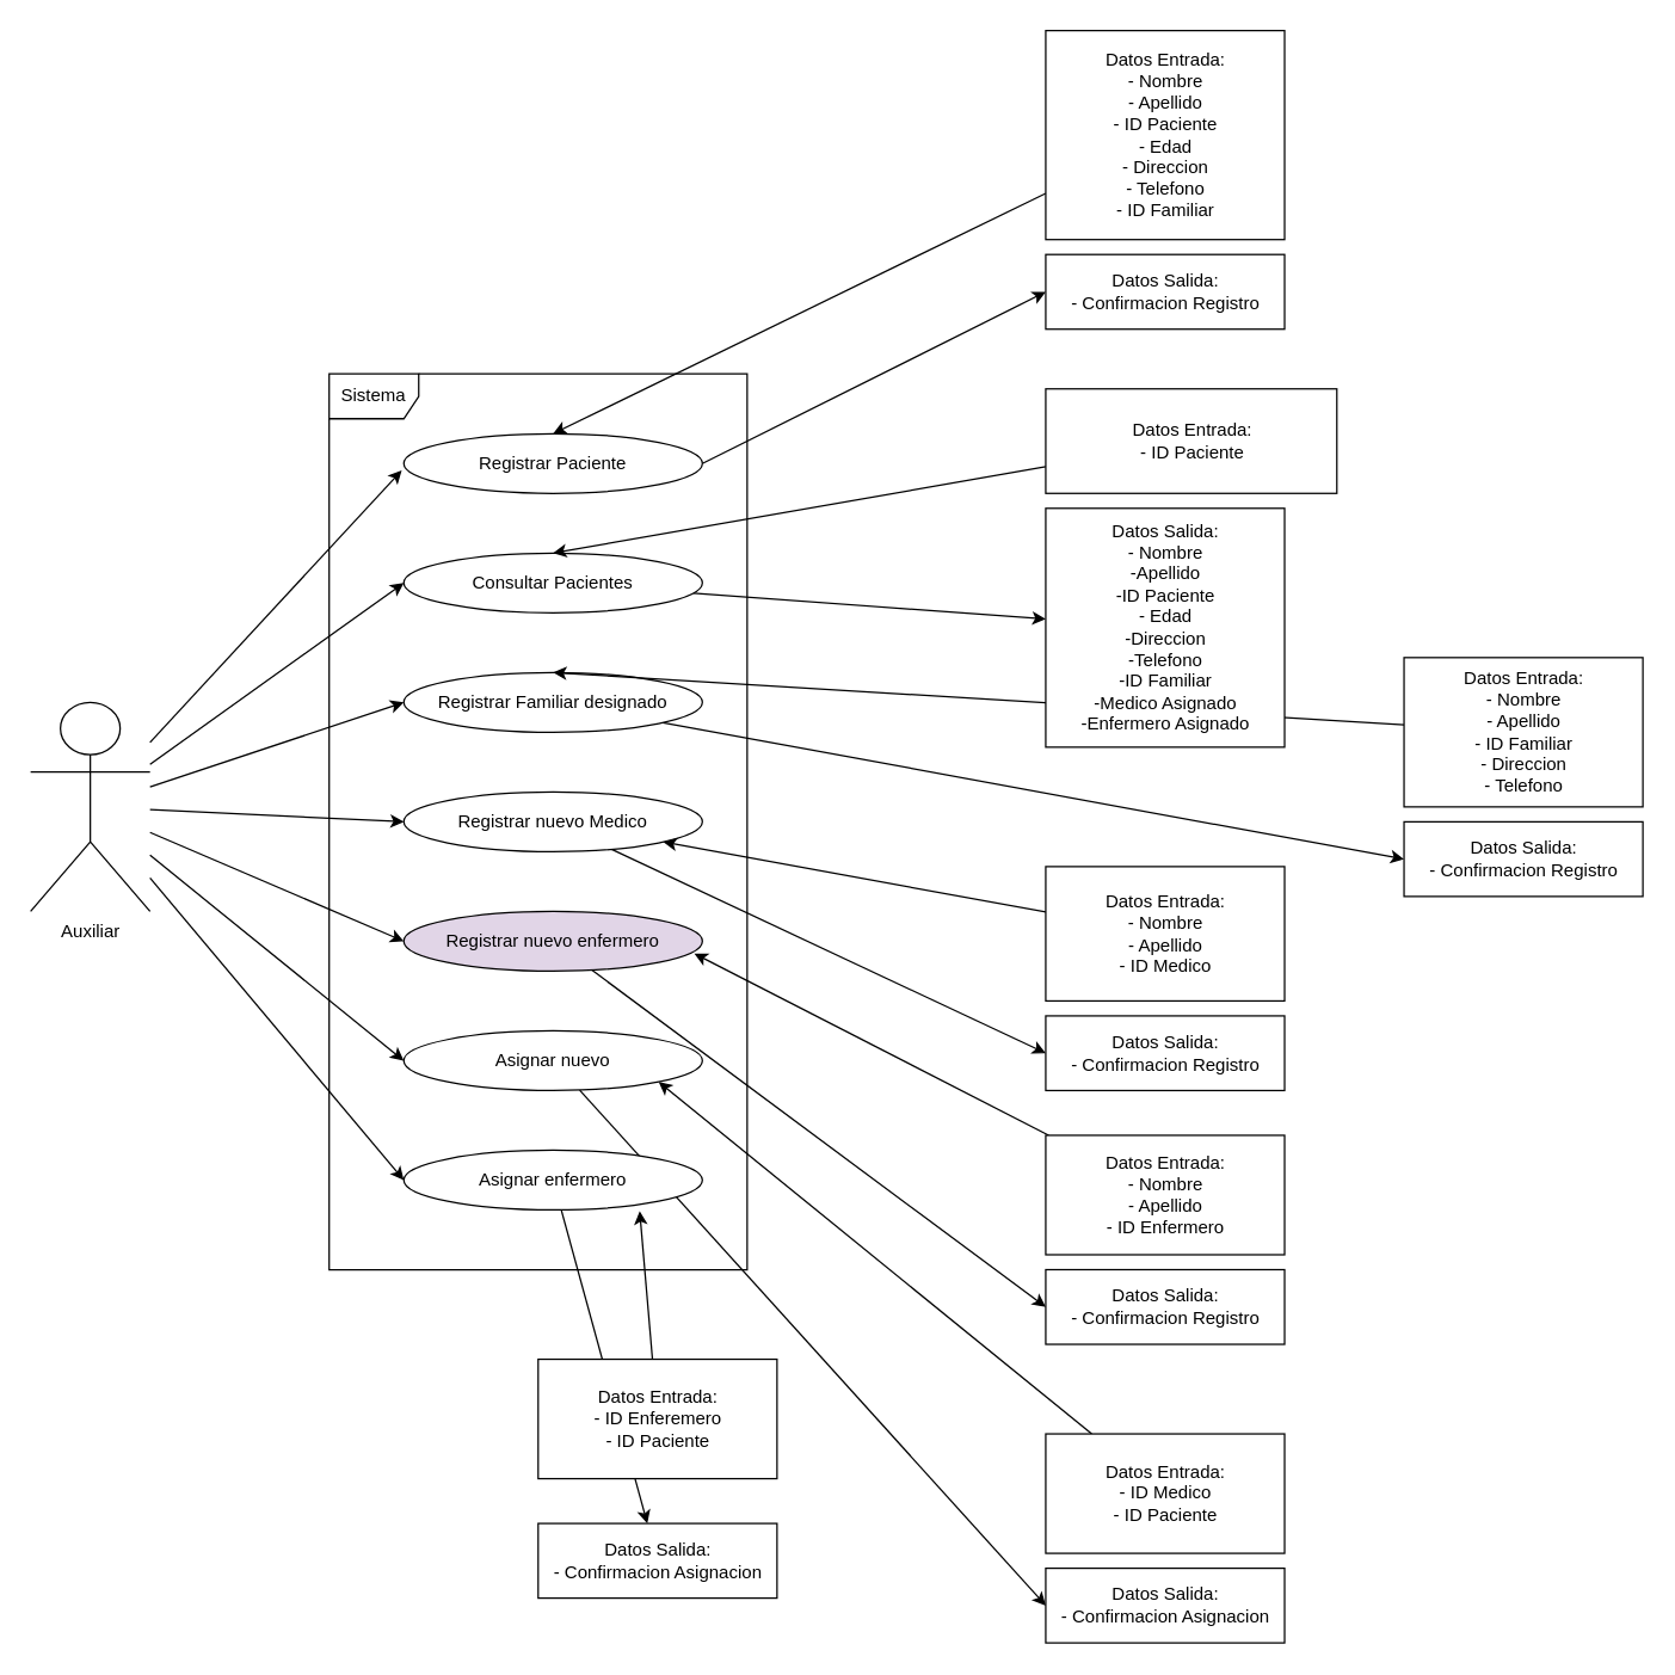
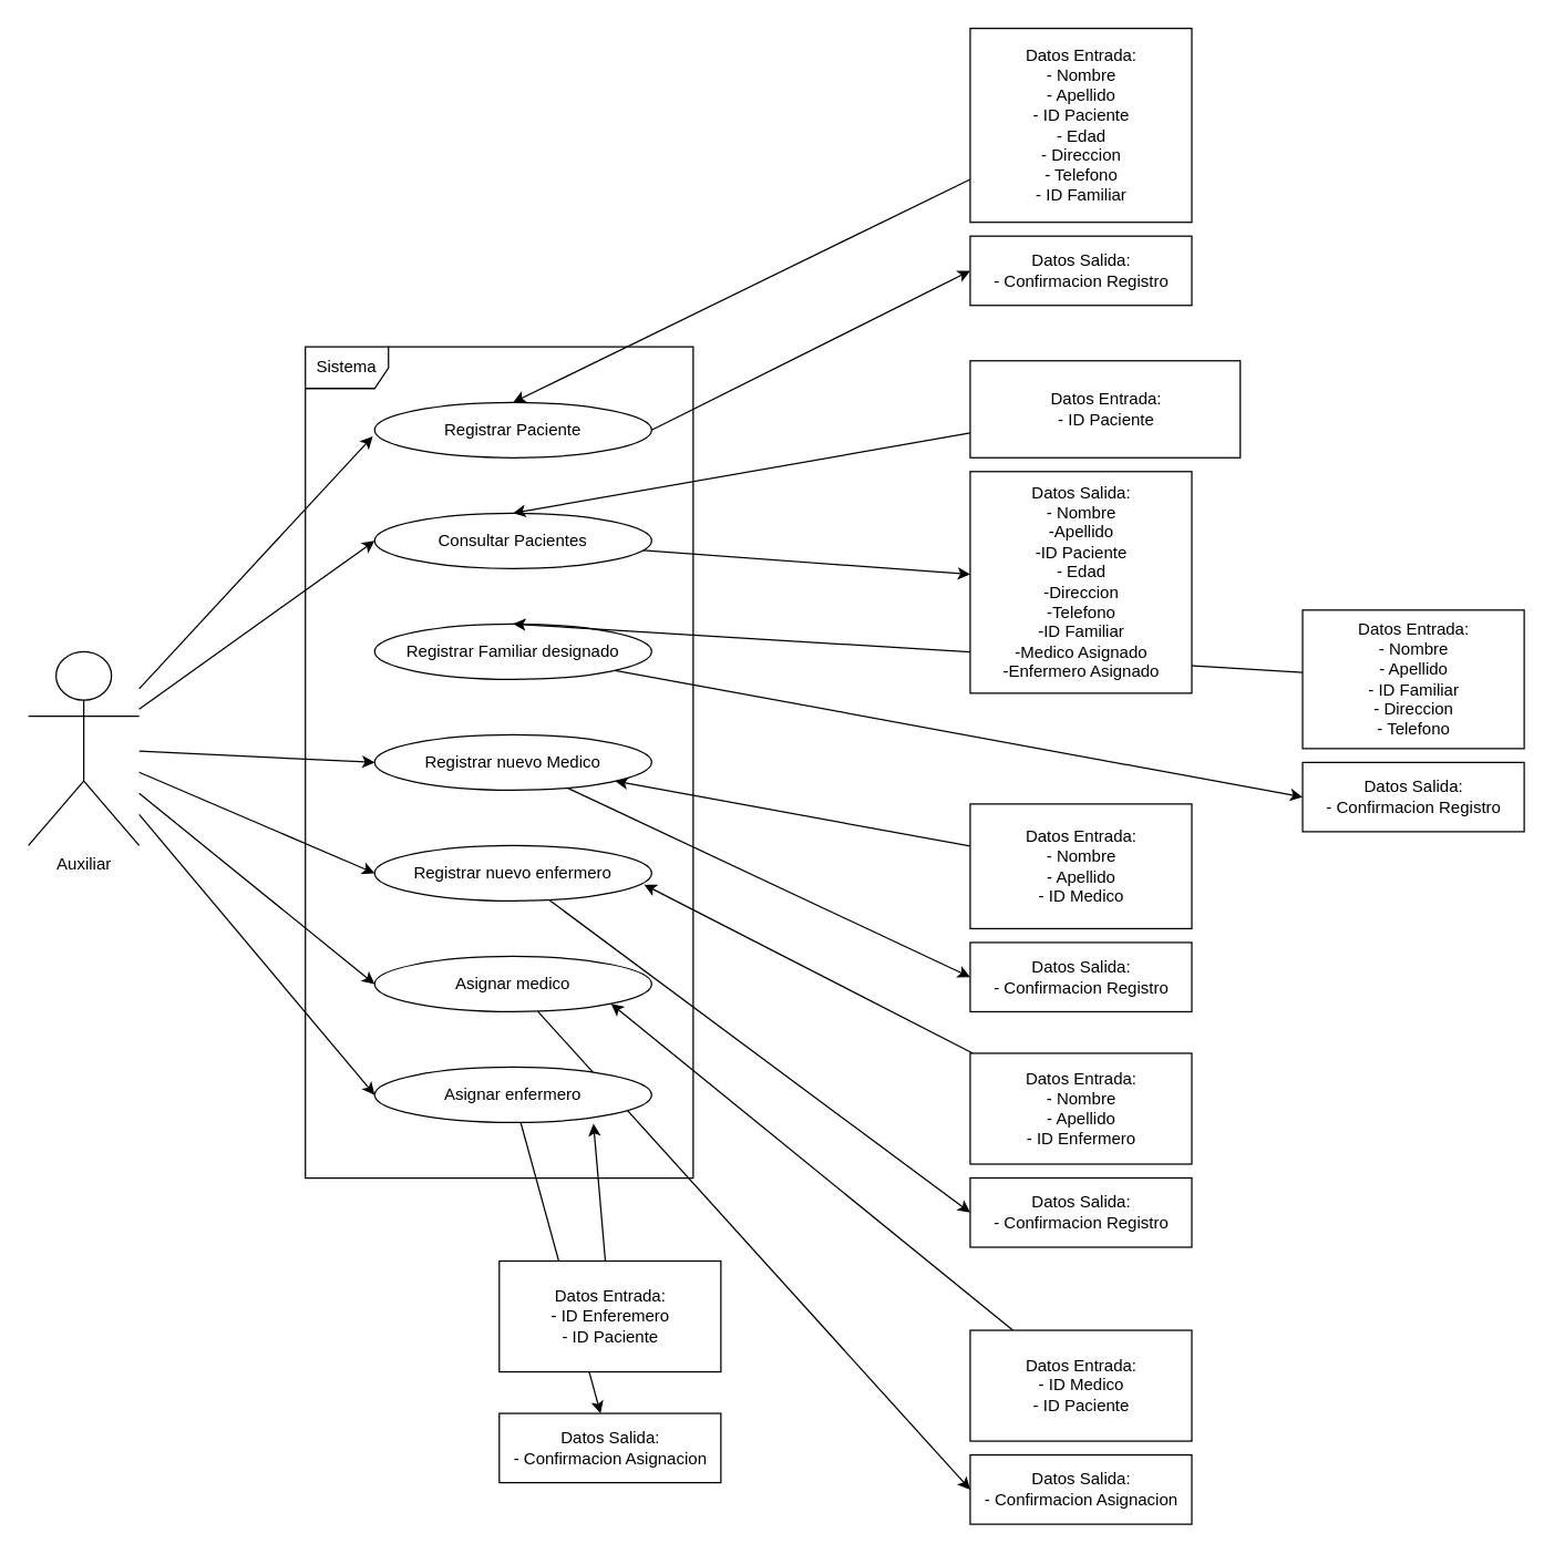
- <mxCell id="5" style="rounded=0;orthogonalLoop=1;jettySize=auto;html=1;entryX=0;entryY=0.5;entryDx=0;entryDy=0;" edge="1" parent="1" source="11" target="17"><mxGeometry relative="1" as="geometry" /></mxCell>
- <mxCell id="21" value="Registrar nuevo enfermero" style="ellipse;whiteSpace=wrap;html=1;fillColor=#e1d5e7;" vertex="1" parent="1"><mxGeometry x="270" y="610" width="200" height="40" as="geometry" /></mxCell>
+ <mxCell id="21" value="Registrar nuevo enfermero" style="ellipse;whiteSpace=wrap;html=1;" vertex="1" parent="1"><mxGeometry x="270" y="610" width="200" height="40" as="geometry" /></mxCell>
- <mxCell id="23" value="Asignar nuevo" style="ellipse;whiteSpace=wrap;html=1;" vertex="1" parent="1"><mxGeometry x="270" y="690" width="200" height="40" as="geometry" /></mxCell>
+ <mxCell id="23" value="Asignar medico" style="ellipse;whiteSpace=wrap;html=1;" vertex="1" parent="1"><mxGeometry x="270" y="690" width="200" height="40" as="geometry" /></mxCell>
